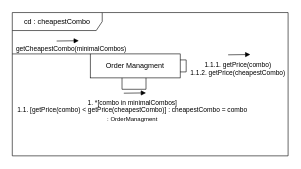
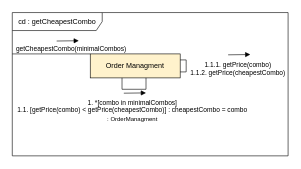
- <mxCell id="2" value="cd : cheapestCombo" style="shape=umlFrame;whiteSpace=wrap;html=1;pointerEvents=0;width=150;height=30;" vertex="1" parent="1"><mxGeometry x="20" y="20" width="460" height="239" as="geometry" /></mxCell>
+ <mxCell id="2" value="cd : getCheapestCombo" style="shape=umlFrame;whiteSpace=wrap;html=1;pointerEvents=0;width=150;height=30;" vertex="1" parent="1"><mxGeometry x="20" y="20" width="460" height="239" as="geometry" /></mxCell>
- <mxCell id="4" value="Order Managment" style="html=1;whiteSpace=wrap;" vertex="1" parent="1"><mxGeometry x="150" y="89" width="150" height="40" as="geometry" /></mxCell>
+ <mxCell id="4" value="Order Managment" style="html=1;whiteSpace=wrap;fillColor=#fff2cc;" vertex="1" parent="1"><mxGeometry x="150" y="89" width="150" height="40" as="geometry" /></mxCell>
